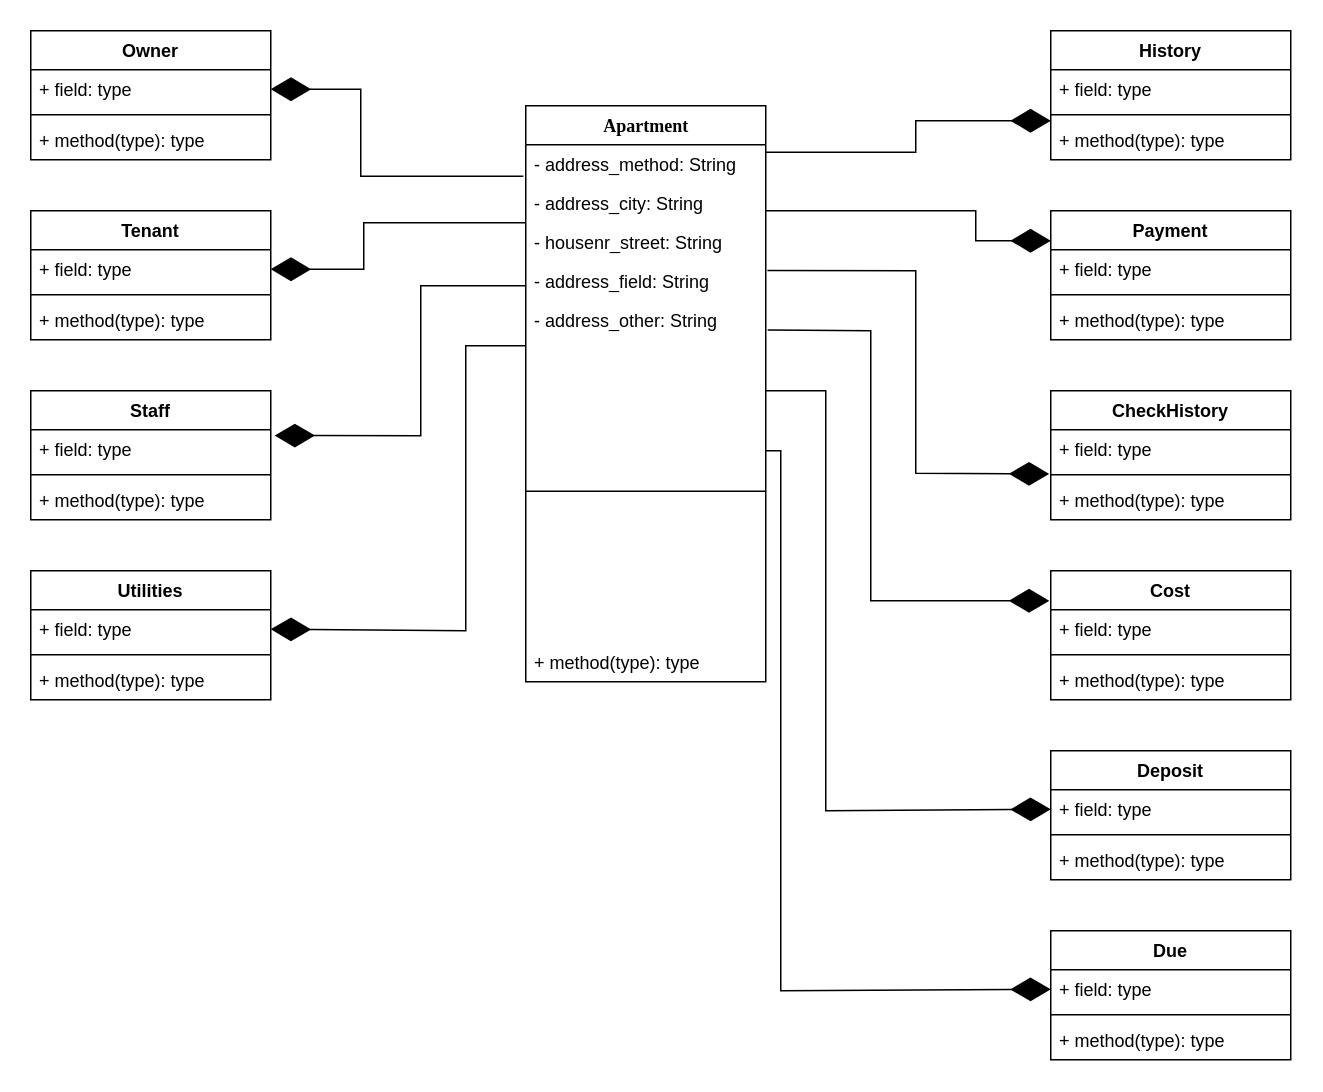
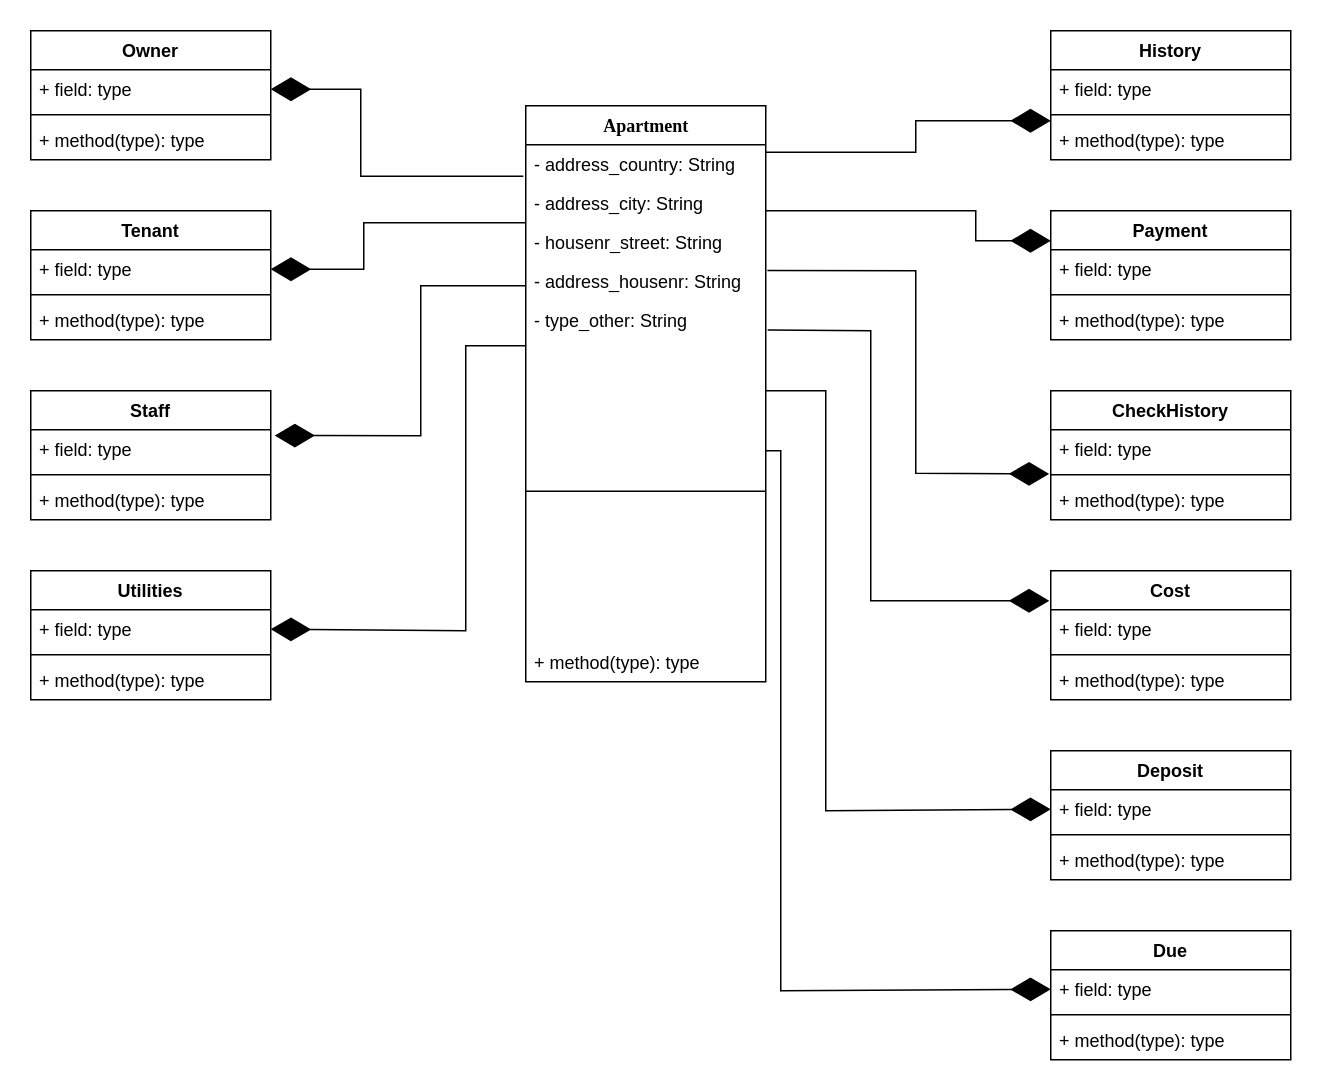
- <mxCell id="3" value="- address_method: String" style="text;html=1;strokeColor=none;fillColor=none;align=left;verticalAlign=top;spacingLeft=4;spacingRight=4;whiteSpace=wrap;overflow=hidden;rotatable=0;points=[[0,0.5],[1,0.5]];portConstraint=eastwest;" parent="2" vertex="1"><mxGeometry y="26" width="160" height="26" as="geometry" /></mxCell>
+ <mxCell id="3" value="- address_country: String" style="text;html=1;strokeColor=none;fillColor=none;align=left;verticalAlign=top;spacingLeft=4;spacingRight=4;whiteSpace=wrap;overflow=hidden;rotatable=0;points=[[0,0.5],[1,0.5]];portConstraint=eastwest;" parent="2" vertex="1"><mxGeometry y="26" width="160" height="26" as="geometry" /></mxCell>
- <mxCell id="6" value="- address_field: String" style="text;html=1;strokeColor=none;fillColor=none;align=left;verticalAlign=top;spacingLeft=4;spacingRight=4;whiteSpace=wrap;overflow=hidden;rotatable=0;points=[[0,0.5],[1,0.5]];portConstraint=eastwest;" vertex="1" parent="2"><mxGeometry y="104" width="160" height="26" as="geometry" /></mxCell>
+ <mxCell id="6" value="- address_housenr: String" style="text;html=1;strokeColor=none;fillColor=none;align=left;verticalAlign=top;spacingLeft=4;spacingRight=4;whiteSpace=wrap;overflow=hidden;rotatable=0;points=[[0,0.5],[1,0.5]];portConstraint=eastwest;" vertex="1" parent="2"><mxGeometry y="104" width="160" height="26" as="geometry" /></mxCell>
- <mxCell id="7" value="- address_other: String" style="text;html=1;strokeColor=none;fillColor=none;align=left;verticalAlign=top;spacingLeft=4;spacingRight=4;whiteSpace=wrap;overflow=hidden;rotatable=0;points=[[0,0.5],[1,0.5]];portConstraint=eastwest;" vertex="1" parent="2"><mxGeometry y="130" width="160" height="26" as="geometry" /></mxCell>
+ <mxCell id="7" value="- type_other: String" style="text;html=1;strokeColor=none;fillColor=none;align=left;verticalAlign=top;spacingLeft=4;spacingRight=4;whiteSpace=wrap;overflow=hidden;rotatable=0;points=[[0,0.5],[1,0.5]];portConstraint=eastwest;" vertex="1" parent="2"><mxGeometry y="130" width="160" height="26" as="geometry" /></mxCell>
